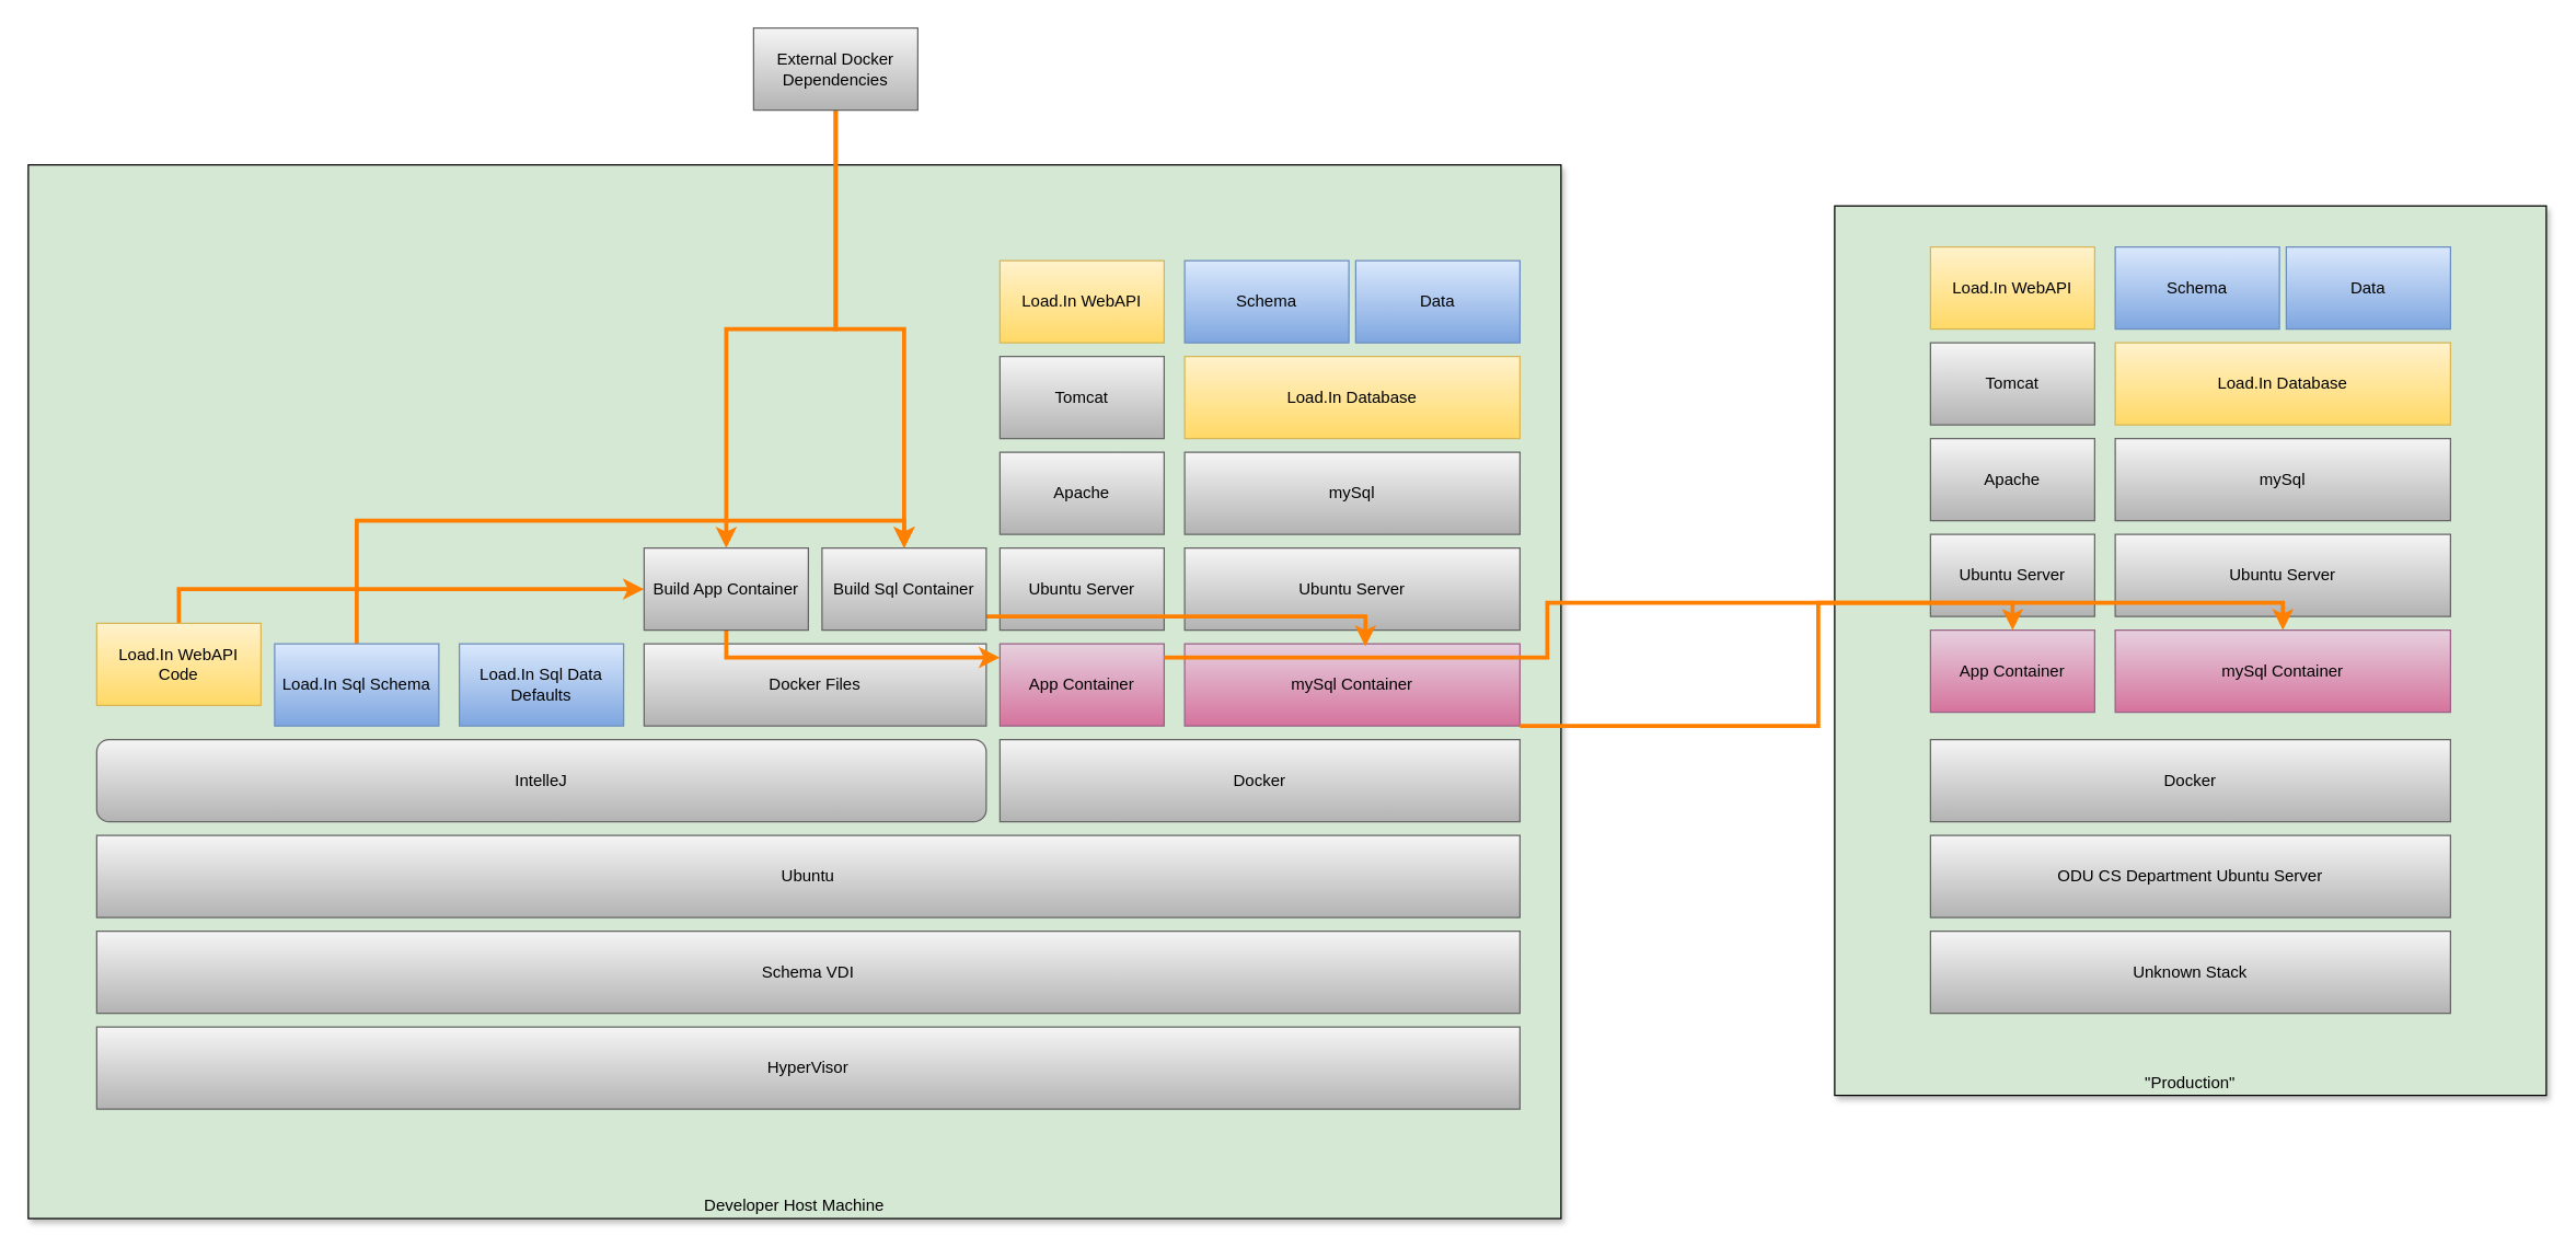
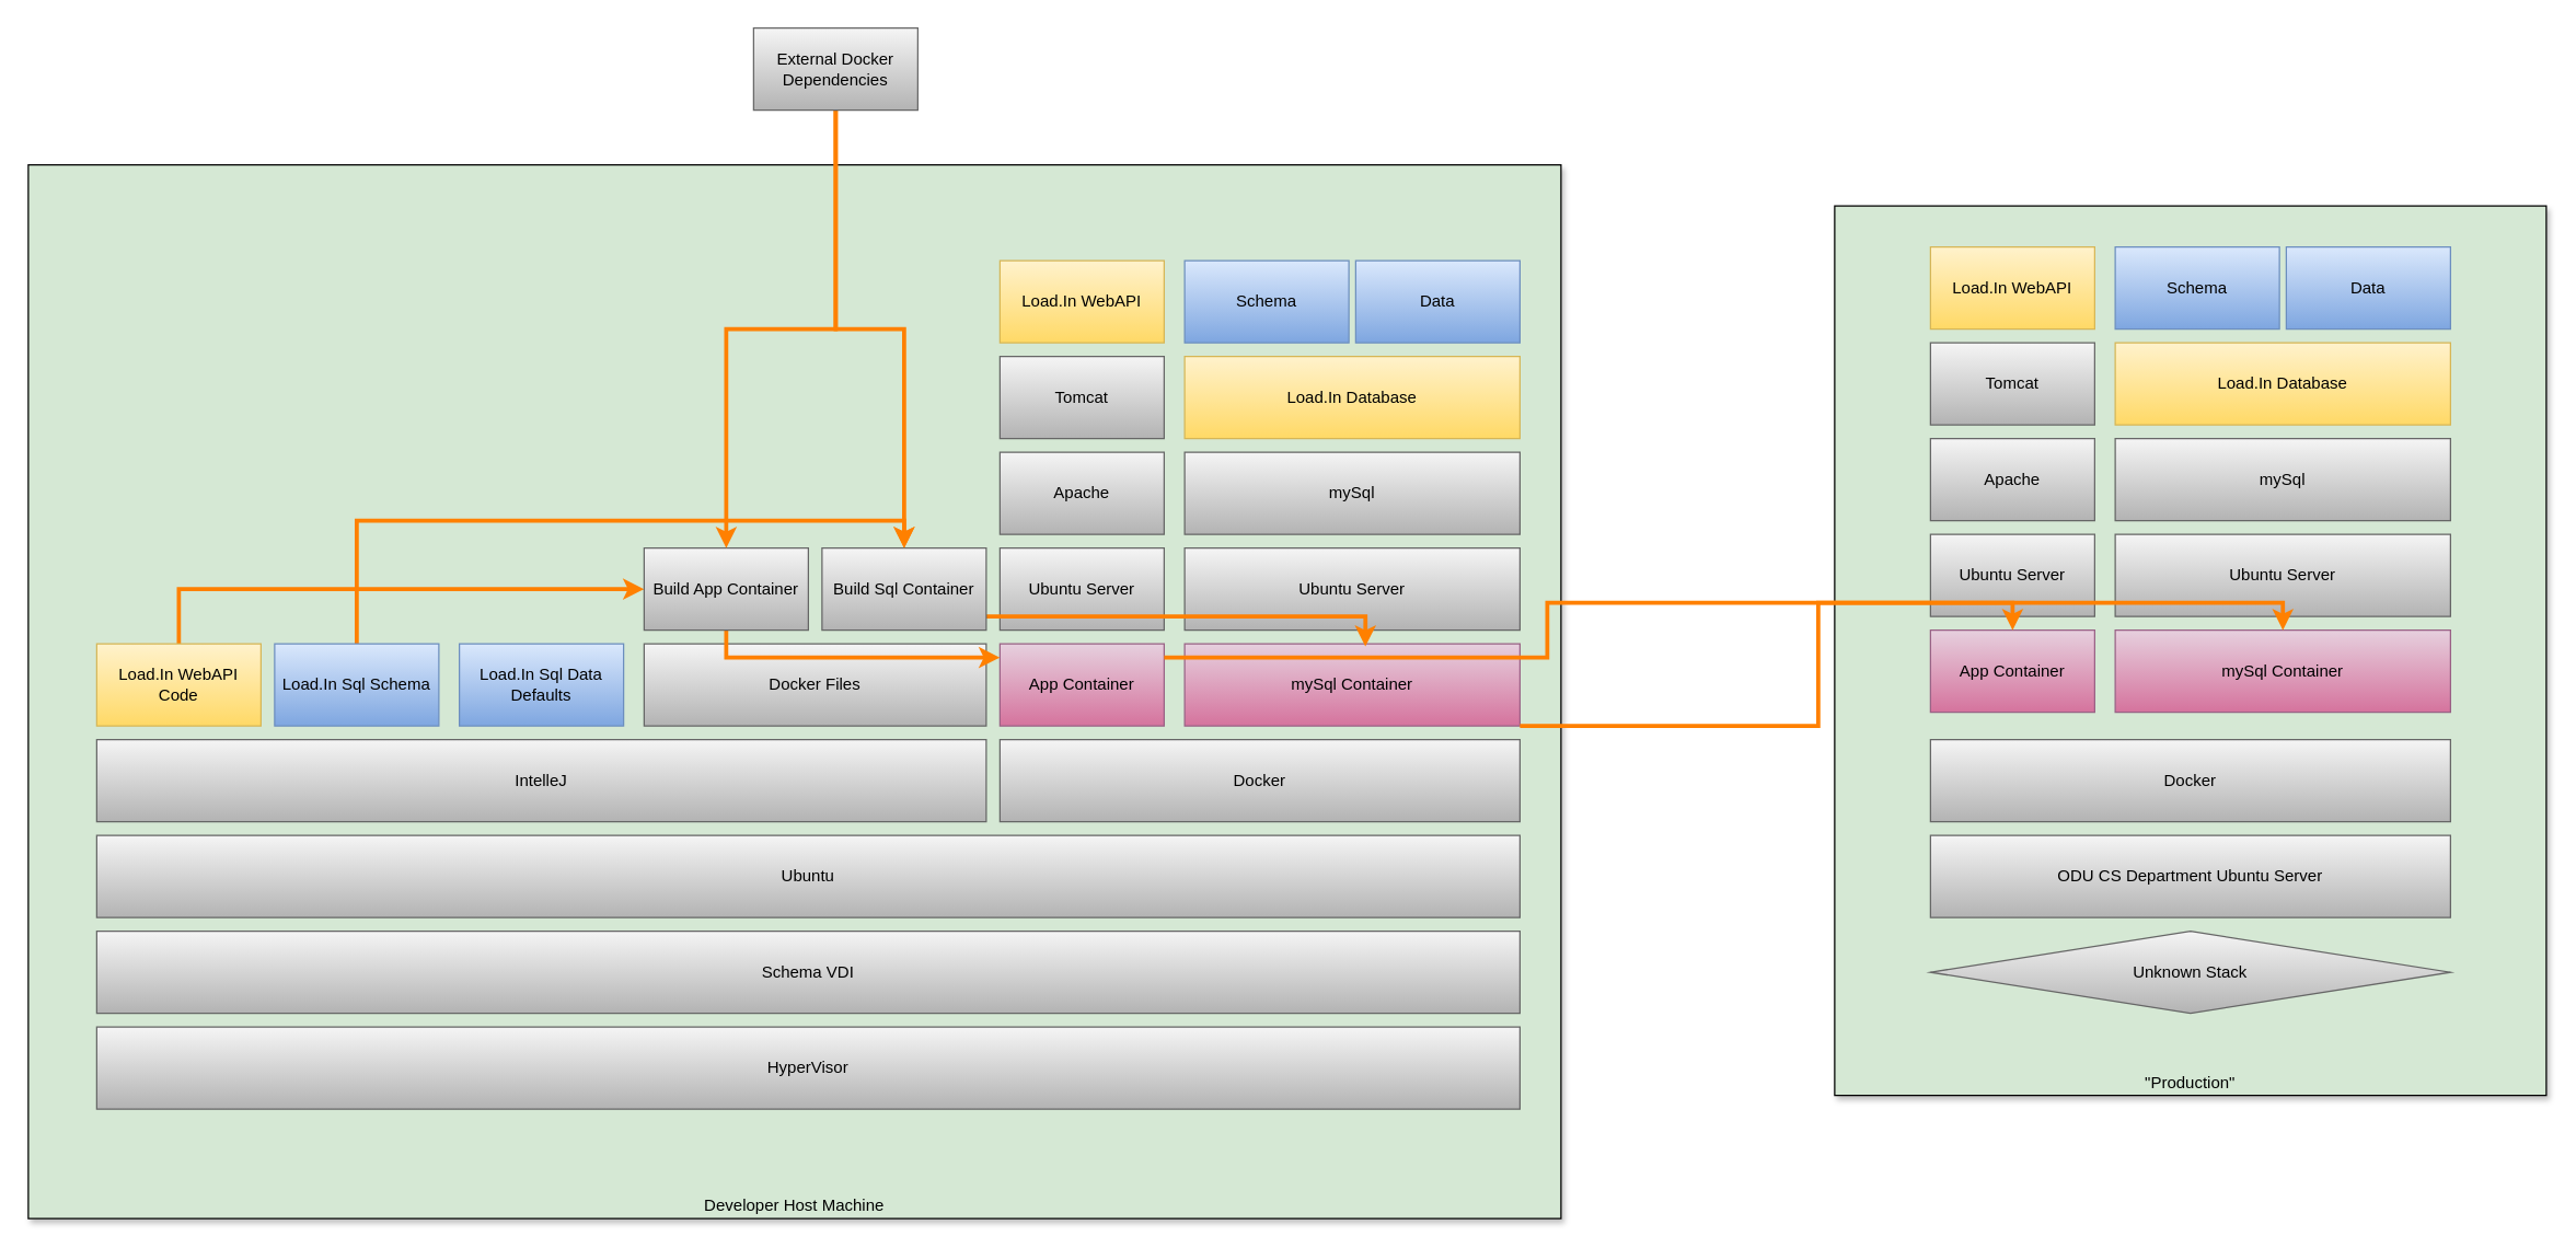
- <mxCell id="7" value="Load.In WebAPI Code" style="rounded=0;whiteSpace=wrap;html=1;gradientColor=#ffd966;fillColor=#fff2cc;strokeColor=#d6b656;" vertex="1" parent="1"><mxGeometry x="70" y="455" width="120" height="60" as="geometry" /></mxCell>
+ <mxCell id="7" value="Load.In WebAPI Code" style="rounded=0;whiteSpace=wrap;html=1;gradientColor=#ffd966;fillColor=#fff2cc;strokeColor=#d6b656;" vertex="1" parent="1"><mxGeometry x="70" y="470" width="120" height="60" as="geometry" /></mxCell>
- <mxCell id="5" value="IntelleJ" style="whiteSpace=wrap;html=1;strokeColor=#666666;fillColor=#f5f5f5;gradientColor=#b3b3b3;rounded=1;" vertex="1" parent="1"><mxGeometry x="70" y="540" width="650" height="60" as="geometry" /></mxCell>
+ <mxCell id="5" value="IntelleJ" style="rounded=0;whiteSpace=wrap;html=1;strokeColor=#666666;fillColor=#f5f5f5;gradientColor=#b3b3b3;" vertex="1" parent="1"><mxGeometry x="70" y="540" width="650" height="60" as="geometry" /></mxCell>
- <mxCell id="22" value="Unknown Stack" style="rounded=0;whiteSpace=wrap;html=1;strokeColor=#666666;fillColor=#f5f5f5;gradientColor=#b3b3b3;" vertex="1" parent="1"><mxGeometry x="1410" y="680" width="380" height="60" as="geometry" /></mxCell>
+ <mxCell id="22" value="Unknown Stack" style="rhombus;whiteSpace=wrap;html=1;strokeColor=#666666;fillColor=#f5f5f5;gradientColor=#b3b3b3;" vertex="1" parent="1"><mxGeometry x="1410" y="680" width="380" height="60" as="geometry" /></mxCell>
